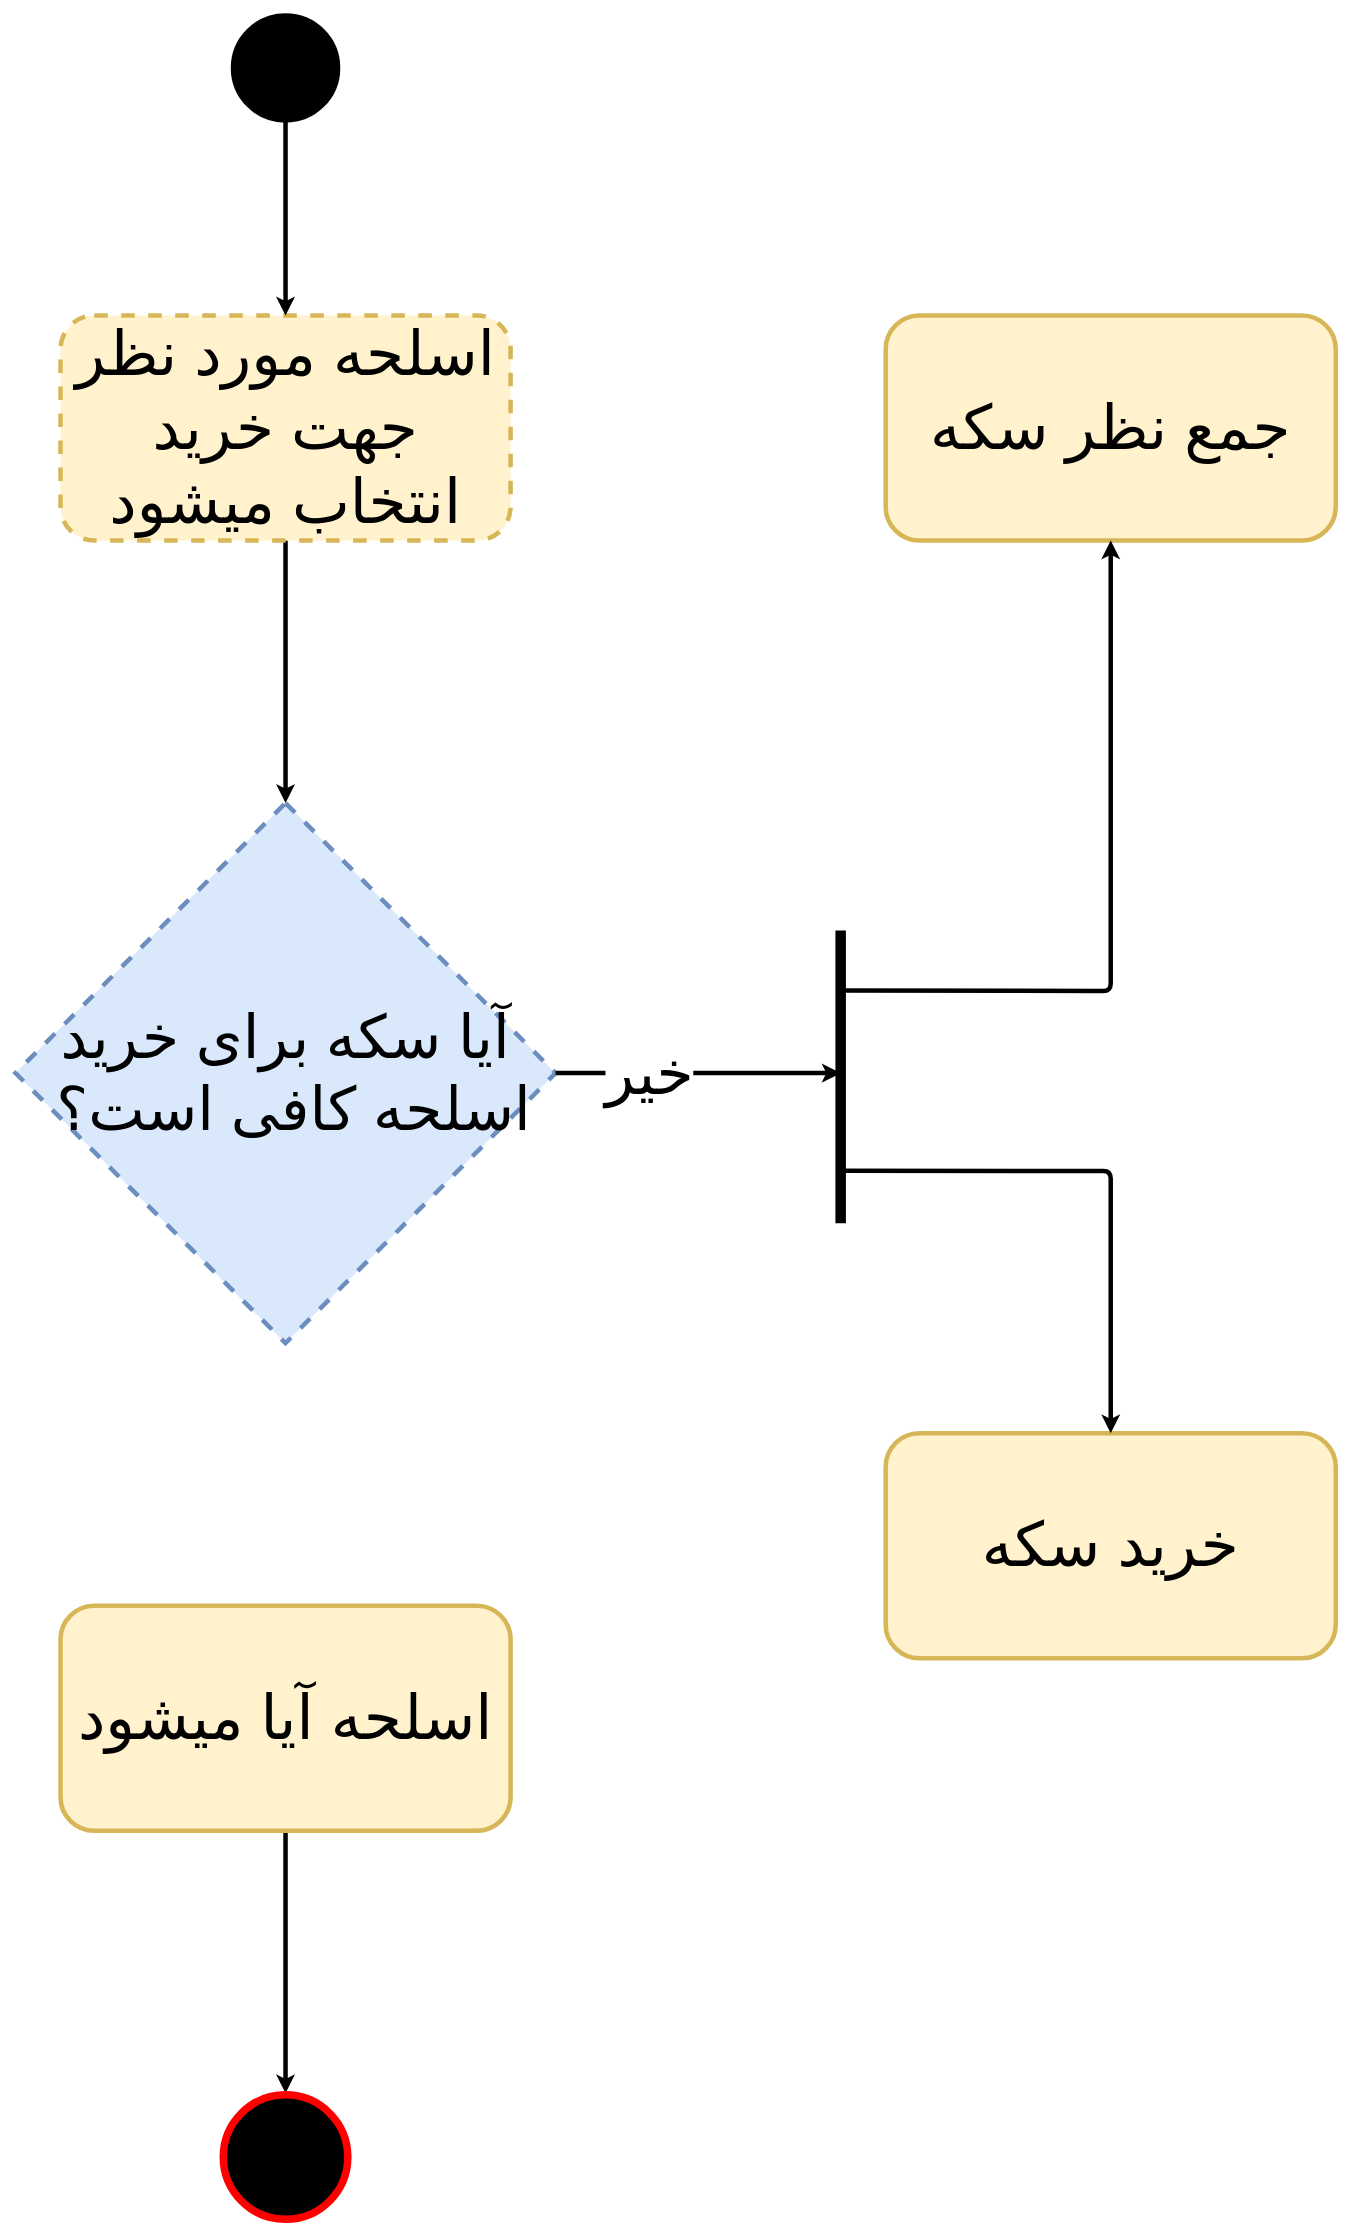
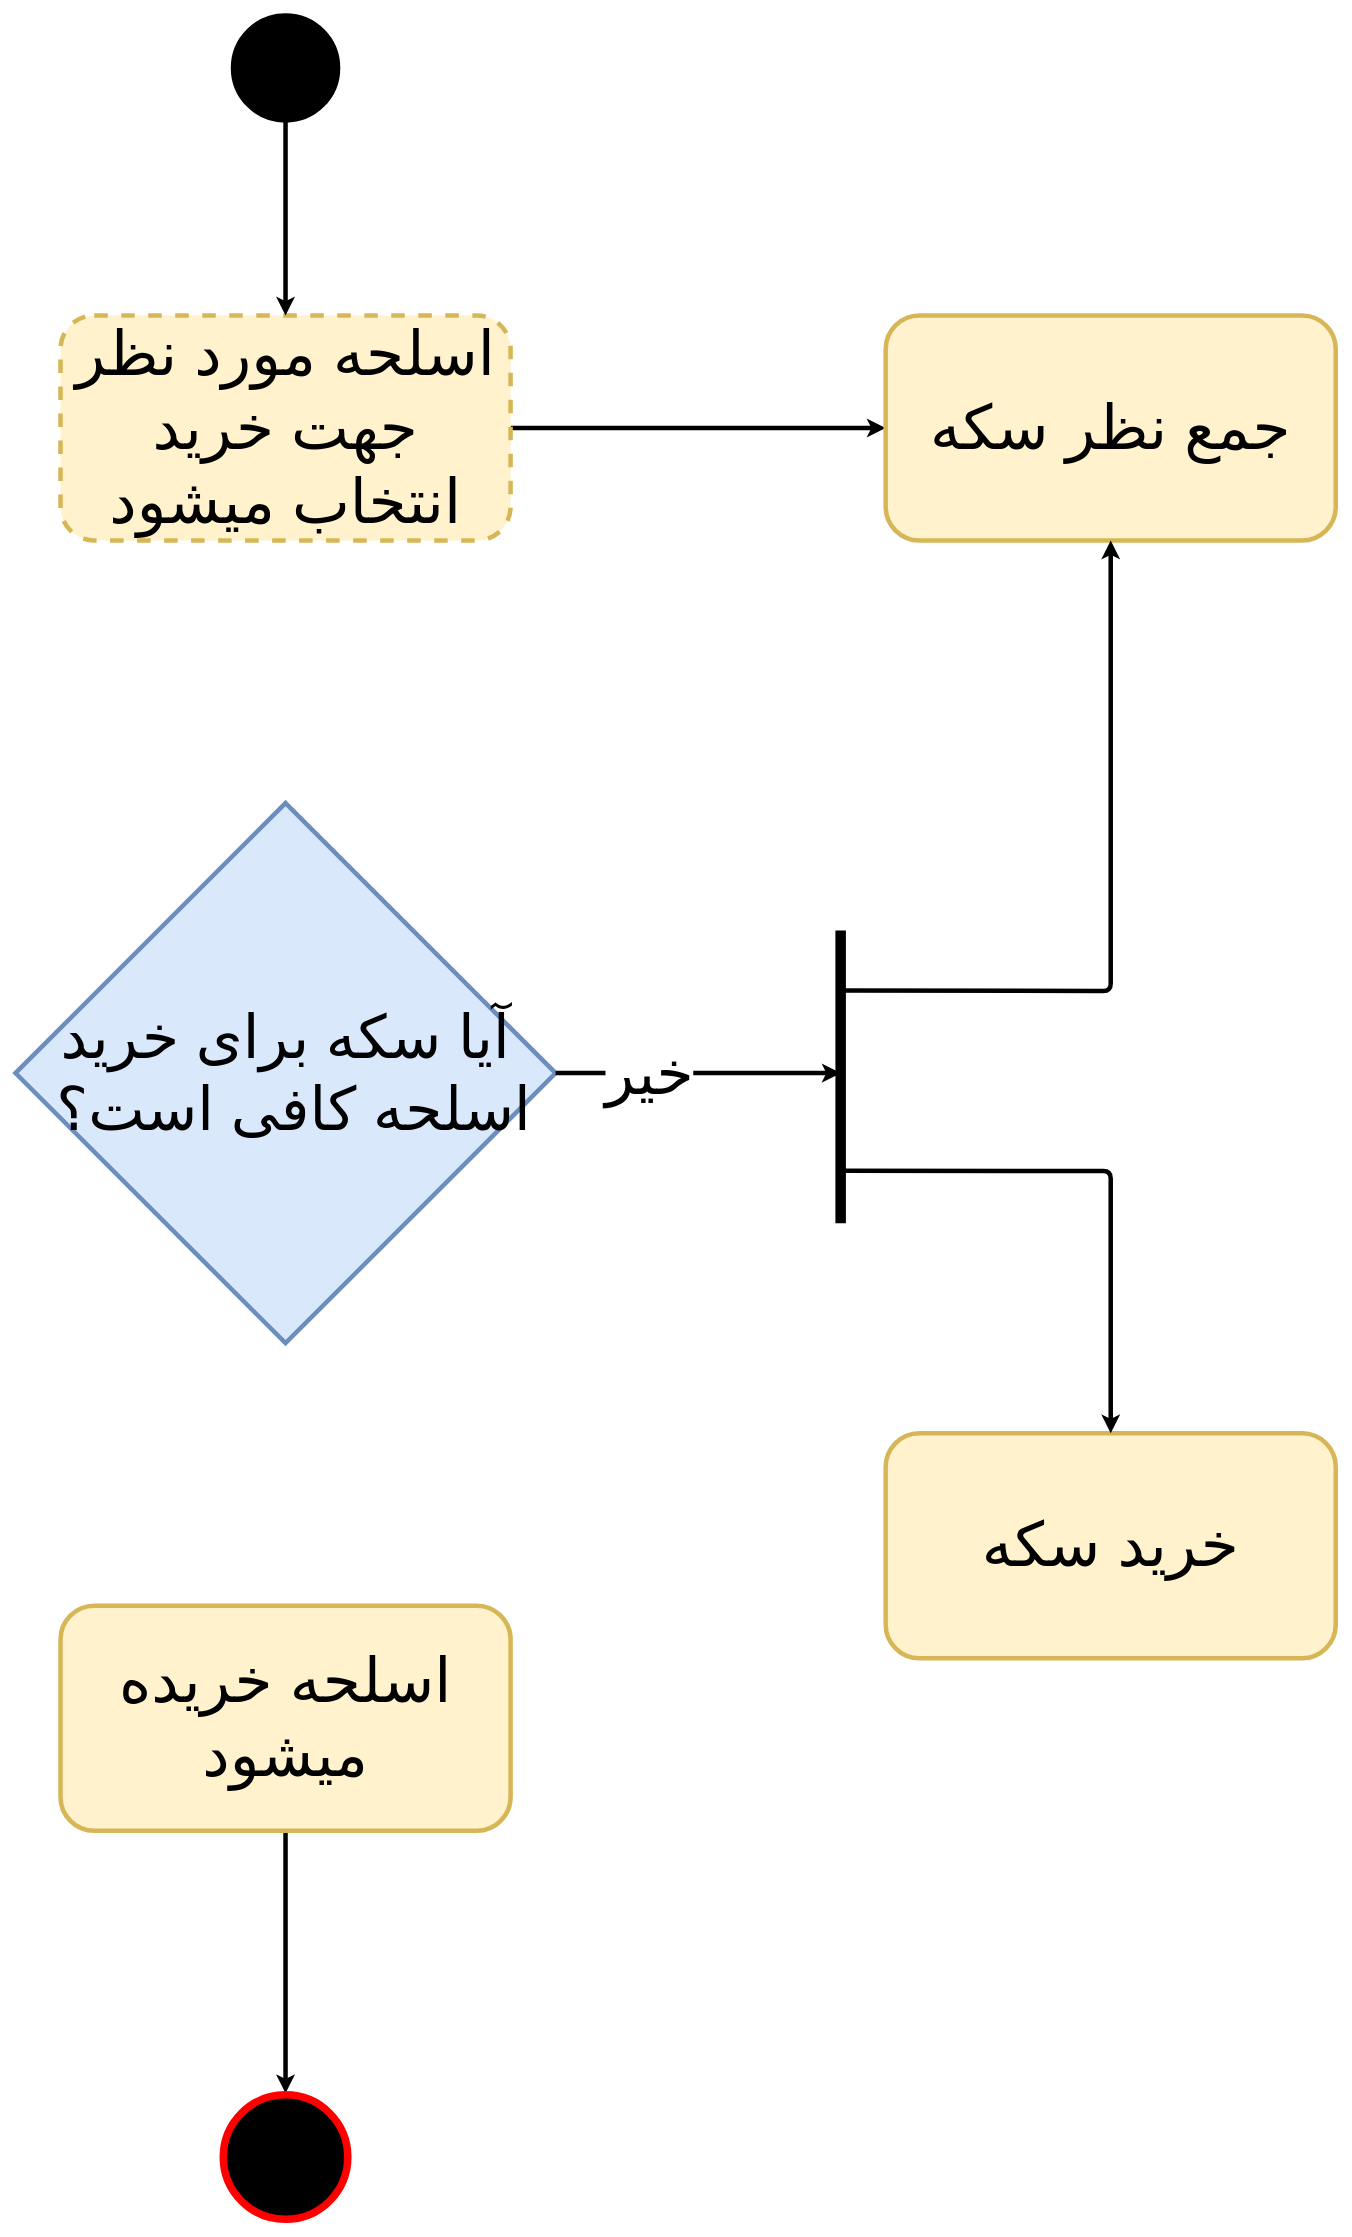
- <mxCell id="3" style="edgeStyle=orthogonalEdgeStyle;curved=0;rounded=1;sketch=0;orthogonalLoop=1;jettySize=auto;html=1;entryX=0.5;entryY=0;entryDx=0;entryDy=0;fontSize=82;fontColor=#FFFFFF;strokeWidth=6;align=center;" edge="1" parent="1" source="4" target="6"><mxGeometry relative="1" as="geometry" /></mxCell>
+ <mxCell id="3" style="edgeStyle=orthogonalEdgeStyle;curved=0;rounded=1;sketch=0;orthogonalLoop=1;jettySize=auto;html=1;fontSize=82;fontColor=#FFFFFF;strokeWidth=6;align=center;" edge="1" parent="1" source="4" target="10"><mxGeometry relative="1" as="geometry" /></mxCell>
- <mxCell id="6" value="آیا سکه برای خرید&lt;br&gt;&amp;nbsp;اسلحه کافی است؟" style="rhombus;whiteSpace=wrap;html=1;fontSize=80;strokeWidth=6;fillColor=#dae8fc;strokeColor=#6c8ebf;align=center;dashed=1;" vertex="1" parent="1"><mxGeometry x="20" y="1070" width="720" height="720" as="geometry" /></mxCell>
+ <mxCell id="6" value="آیا سکه برای خرید&lt;br&gt;&amp;nbsp;اسلحه کافی است؟" style="rhombus;whiteSpace=wrap;html=1;fontSize=80;strokeWidth=6;fillColor=#dae8fc;strokeColor=#6c8ebf;align=center;" vertex="1" parent="1"><mxGeometry x="20" y="1070" width="720" height="720" as="geometry" /></mxCell>
- <mxCell id="8" value="&lt;font style=&quot;font-size: 82px&quot;&gt;اسلحه آیا میشود&lt;/font&gt;" style="rounded=1;whiteSpace=wrap;html=1;fontSize=82;strokeWidth=6;fillColor=#fff2cc;strokeColor=#d6b656;align=center;" vertex="1" parent="1"><mxGeometry x="80" y="2140" width="600" height="300" as="geometry" /></mxCell>
+ <mxCell id="8" value="&lt;font style=&quot;font-size: 82px&quot;&gt;اسلحه خریده میشود&lt;/font&gt;" style="rounded=1;whiteSpace=wrap;html=1;fontSize=82;strokeWidth=6;fillColor=#fff2cc;strokeColor=#d6b656;align=center;" vertex="1" parent="1"><mxGeometry x="80" y="2140" width="600" height="300" as="geometry" /></mxCell>
